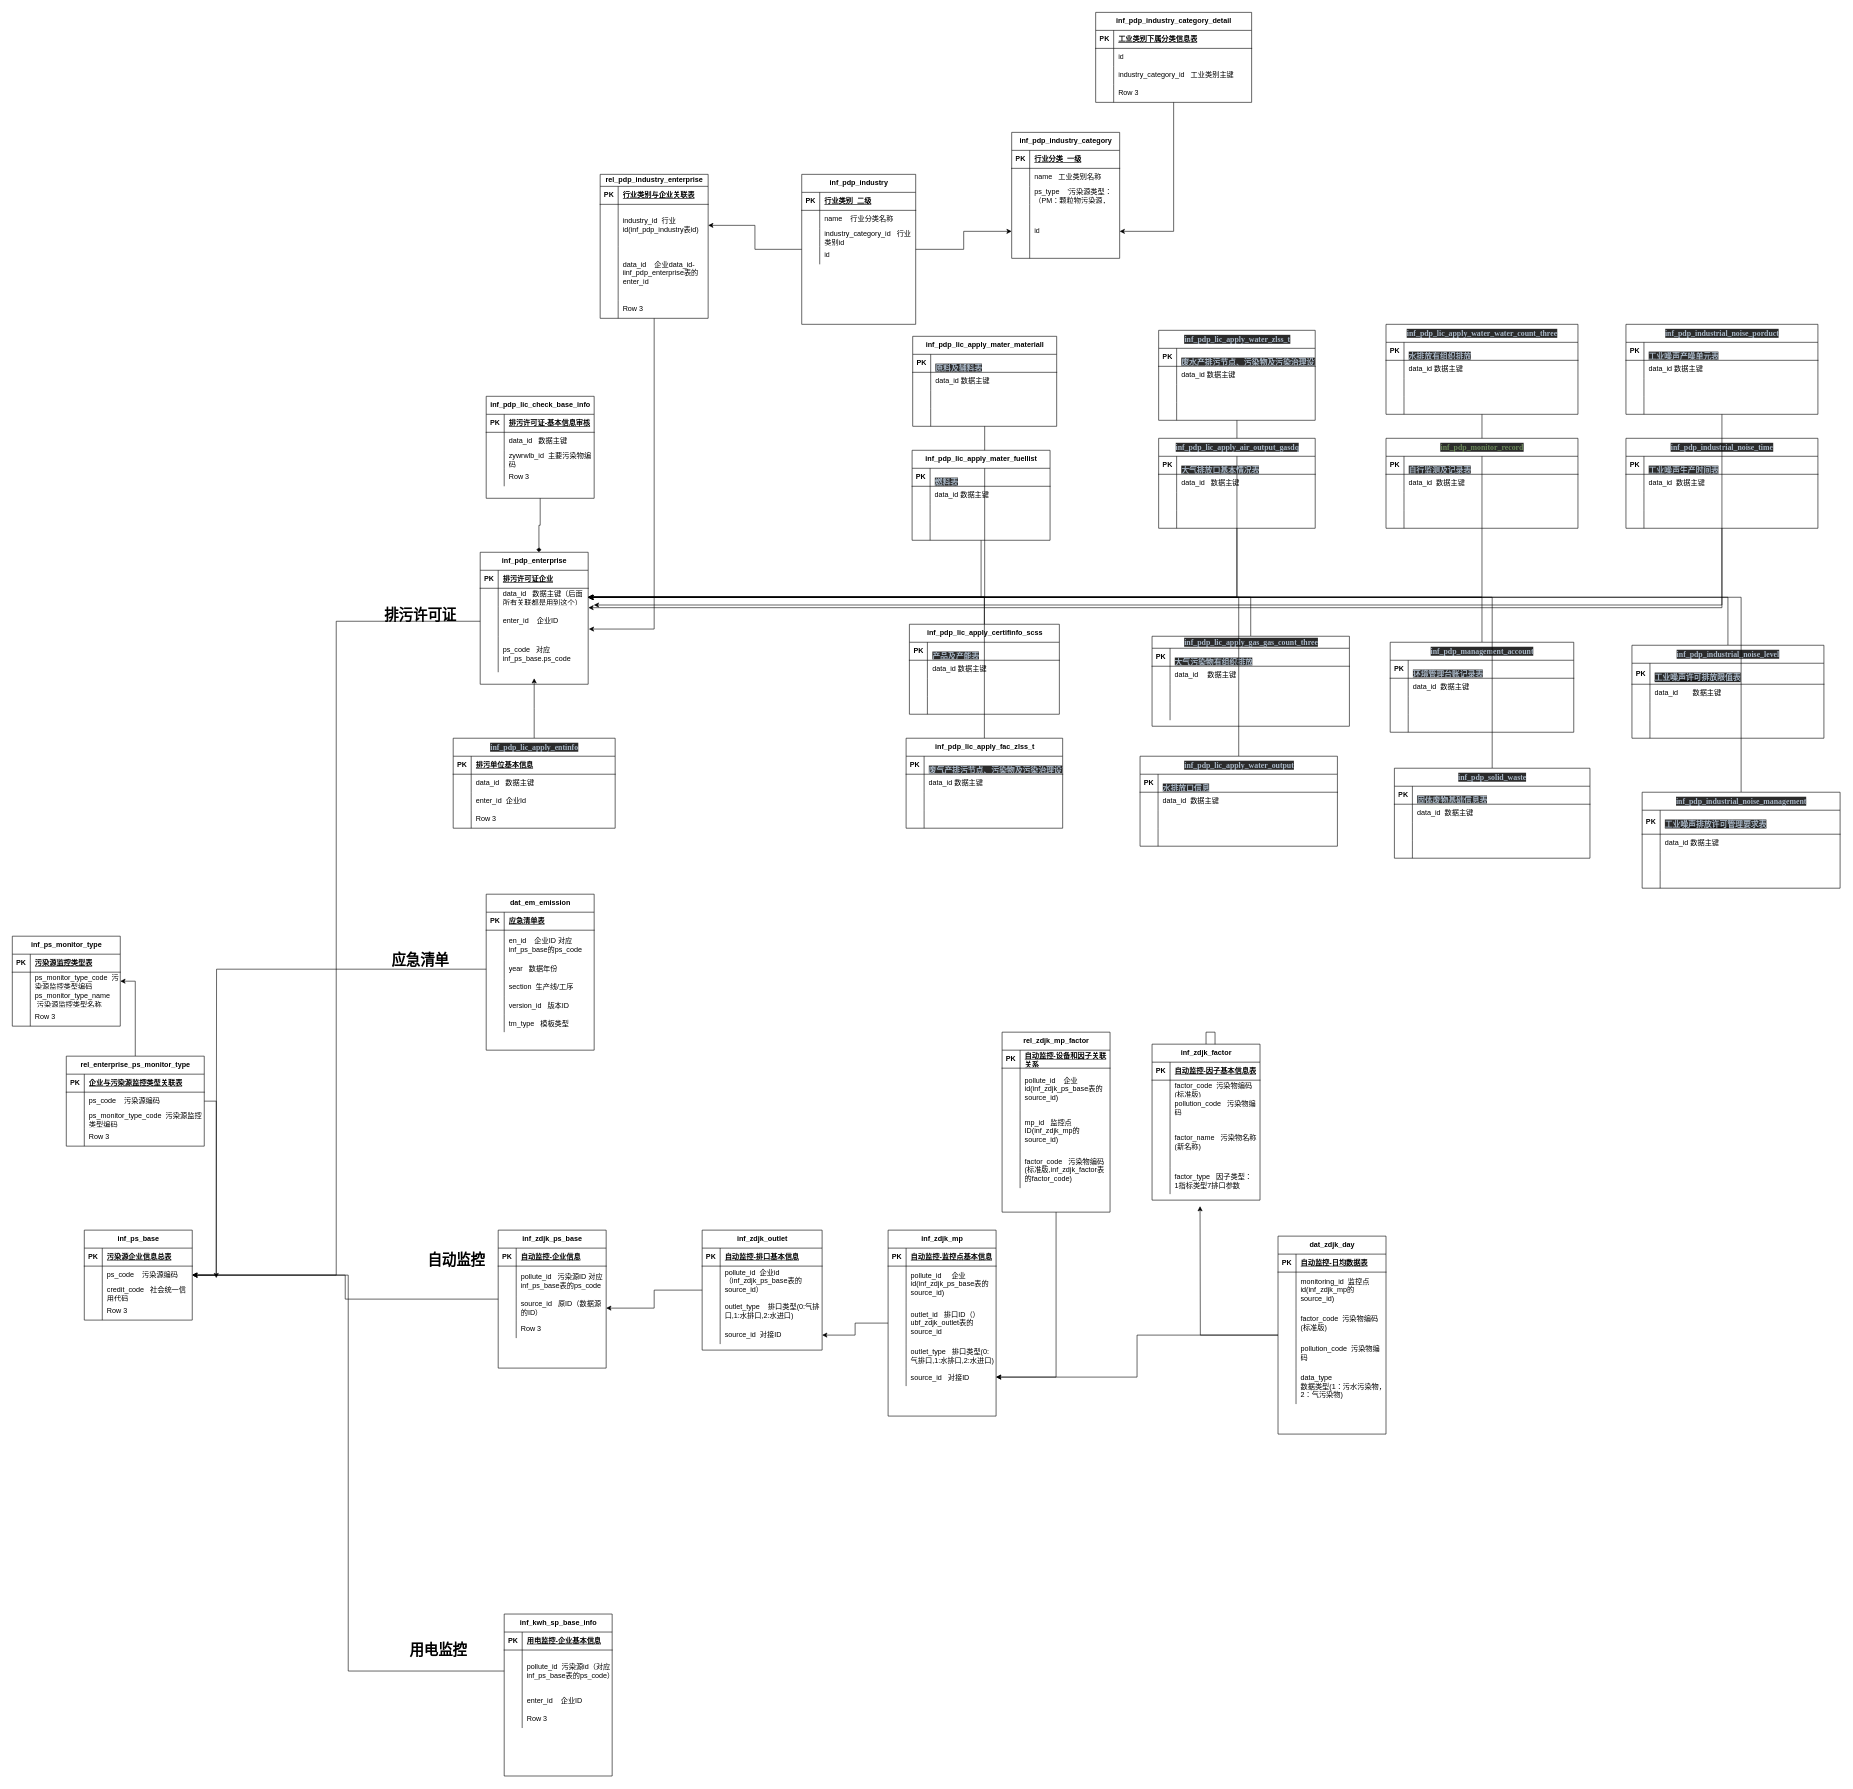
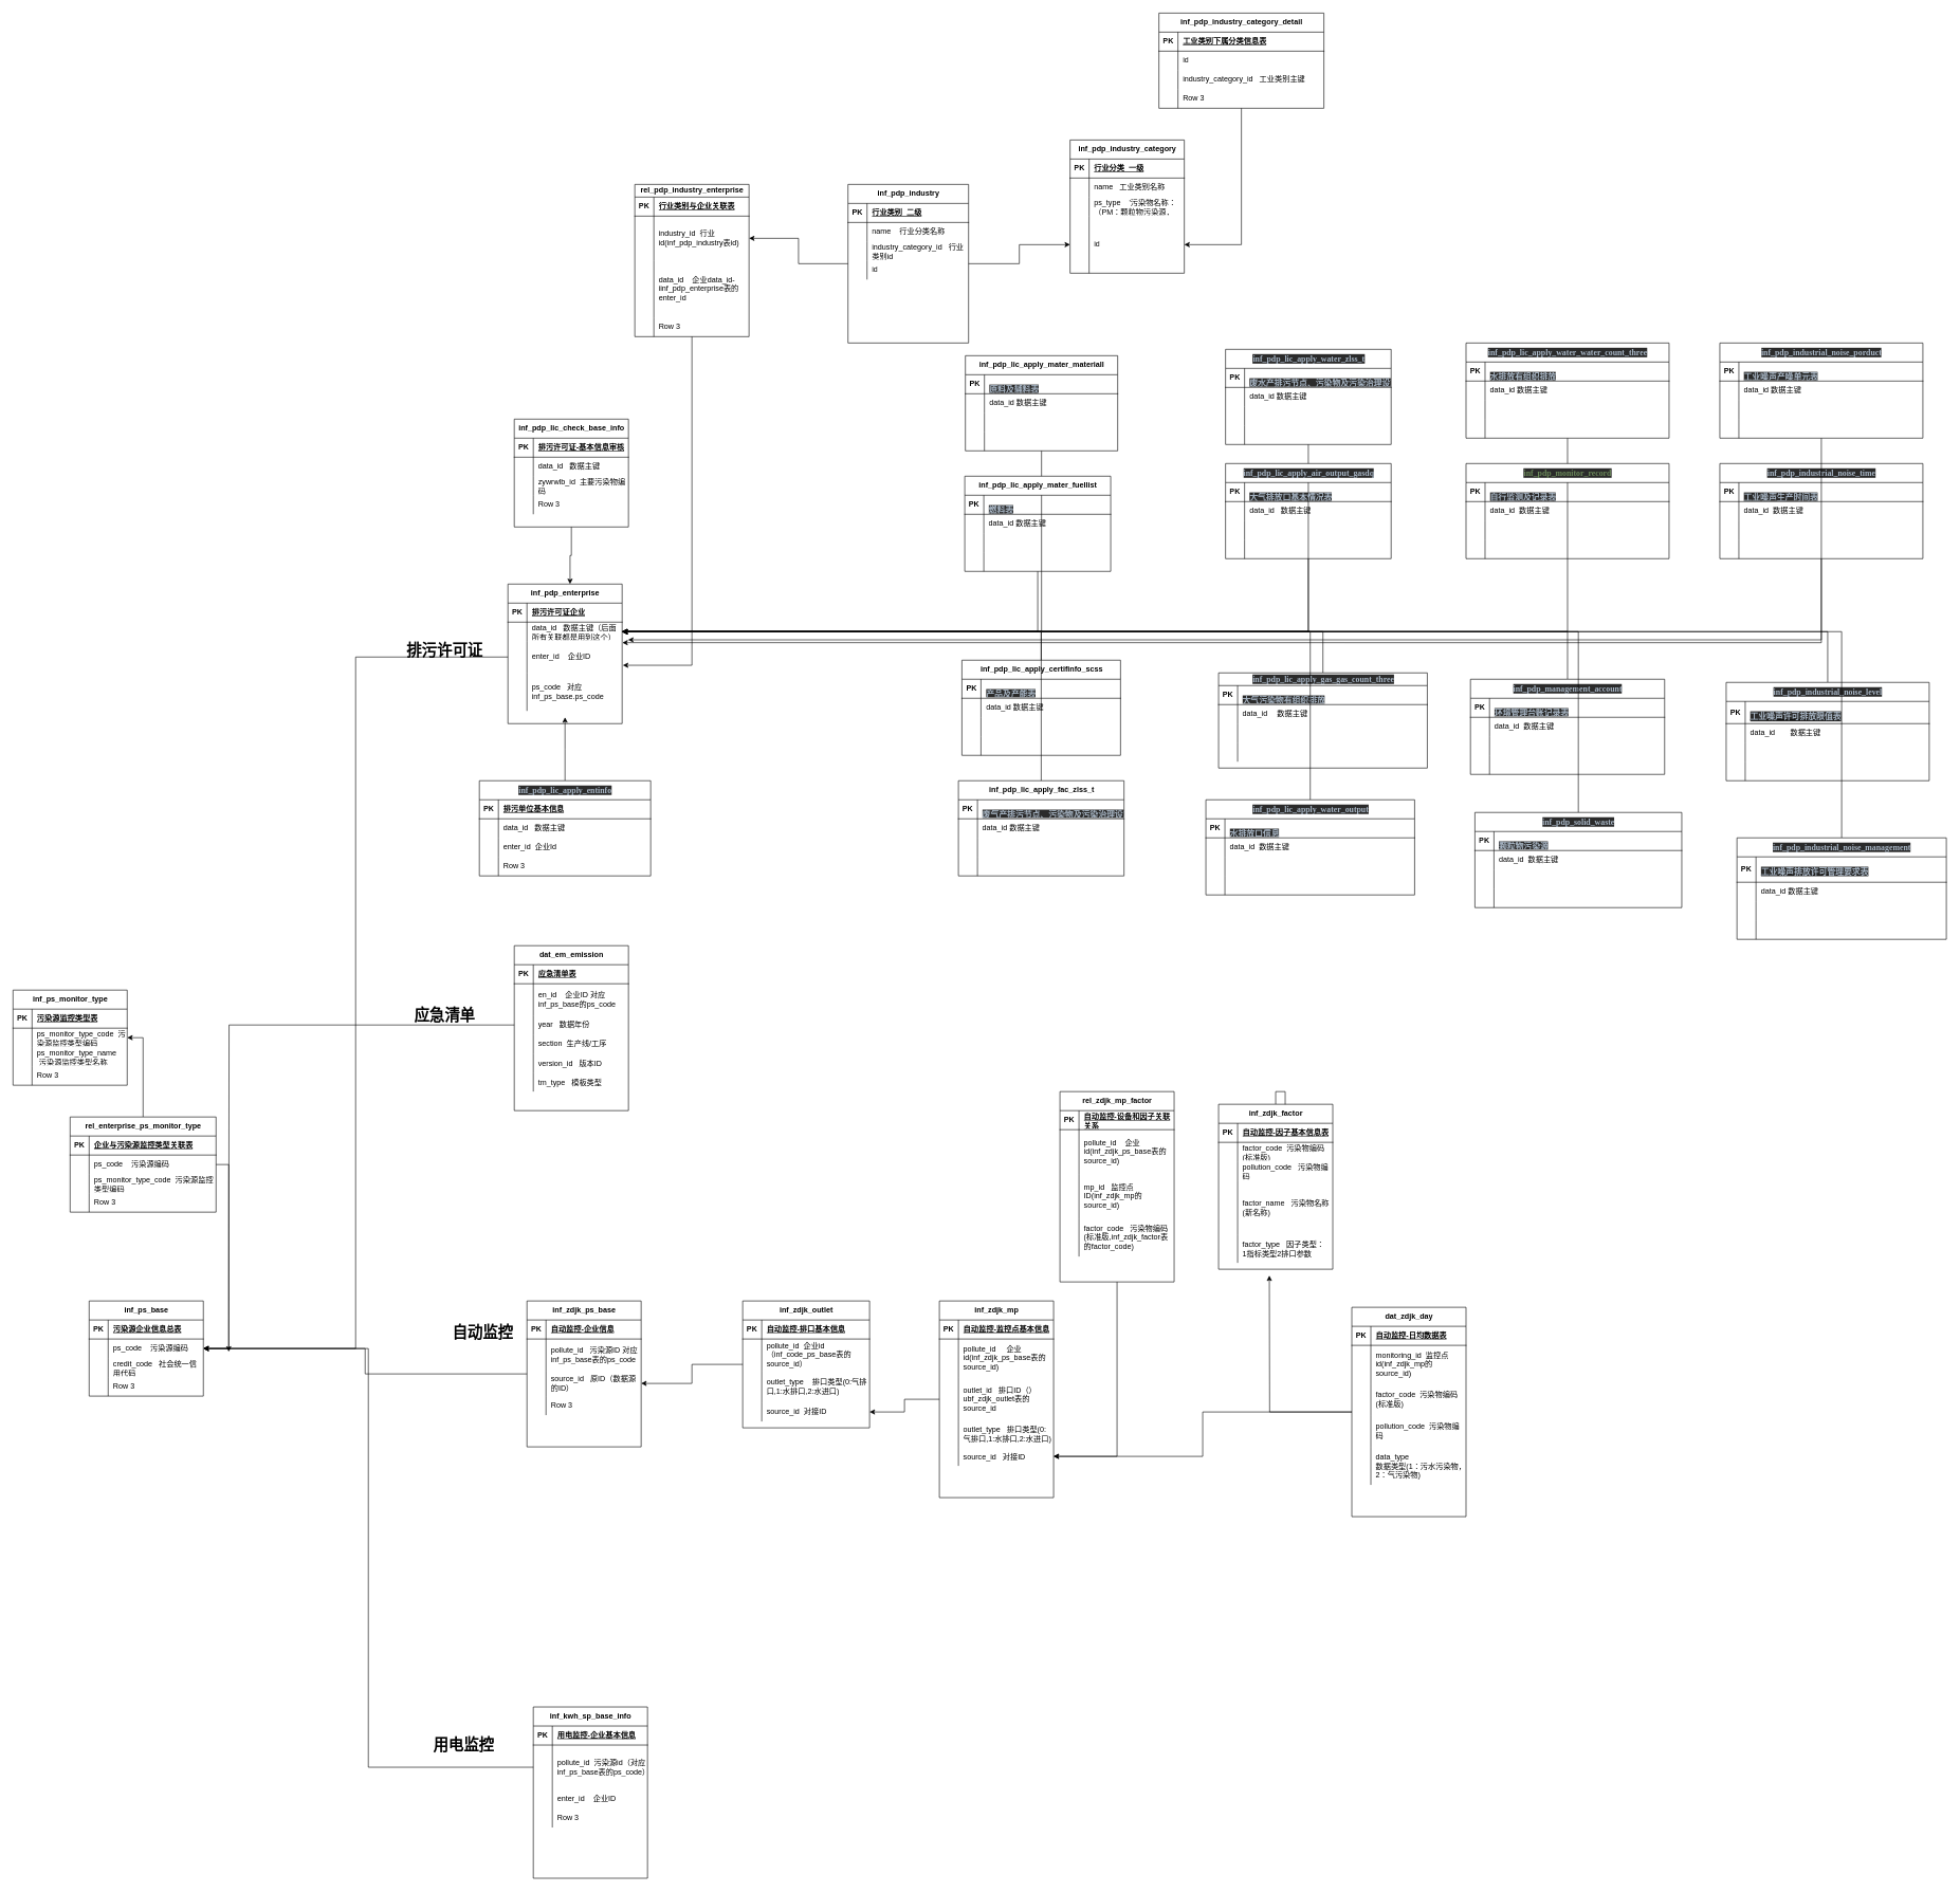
- <mxCell id="24" value="ps_type&amp;nbsp; &amp;nbsp;&amp;nbsp;'污染源类型：（PM：颗粒物污染源，VOCS:涉VOCS污染源）'" style="shape=partialRectangle;connectable=0;fillColor=none;top=0;left=0;bottom=0;right=0;align=left;spacingLeft=6;overflow=hidden;whiteSpace=wrap;html=1;" parent="22" vertex="1"><mxGeometry x="30" width="150" height="30" as="geometry"><mxRectangle width="150" height="30" as="alternateBounds" /></mxGeometry></mxCell>
+ <mxCell id="24" value="ps_type&amp;nbsp; &amp;nbsp;&amp;nbsp;'污染物名称：（PM：颗粒物污染源，VOCS:涉VOCS污染源）'" style="shape=partialRectangle;connectable=0;fillColor=none;top=0;left=0;bottom=0;right=0;align=left;spacingLeft=6;overflow=hidden;whiteSpace=wrap;html=1;" parent="22" vertex="1"><mxGeometry x="30" width="150" height="30" as="geometry"><mxRectangle width="150" height="30" as="alternateBounds" /></mxGeometry></mxCell>
- <mxCell id="272" style="edgeStyle=orthogonalEdgeStyle;rounded=0;orthogonalLoop=1;jettySize=auto;html=1;entryX=0.544;entryY=0;entryDx=0;entryDy=0;entryPerimeter=0;endArrow=diamond;" parent="1" source="259" target="214" edge="1"><mxGeometry relative="1" as="geometry" /></mxCell>
+ <mxCell id="272" style="edgeStyle=orthogonalEdgeStyle;rounded=0;orthogonalLoop=1;jettySize=auto;html=1;entryX=0.544;entryY=0;entryDx=0;entryDy=0;entryPerimeter=0;" parent="1" source="259" target="214" edge="1"><mxGeometry relative="1" as="geometry" /></mxCell>
- <mxCell id="430" value="&lt;pre style=&quot;background-color:#2b2b2b;color:#a9b7c6;font-family:'Arial';font-size:9.8pt;&quot;&gt;固体废物基础信息表&lt;/pre&gt;" style="shape=partialRectangle;connectable=0;fillColor=none;top=0;left=0;bottom=0;right=0;align=left;spacingLeft=6;fontStyle=5;overflow=hidden;whiteSpace=wrap;html=1;" parent="428" vertex="1"><mxGeometry x="30" width="296" height="30" as="geometry"><mxRectangle width="296" height="30" as="alternateBounds" /></mxGeometry></mxCell>
+ <mxCell id="430" value="&lt;pre style=&quot;background-color:#2b2b2b;color:#a9b7c6;font-family:'Arial';font-size:9.8pt;&quot;&gt;颗粒物污染源&lt;/pre&gt;" style="shape=partialRectangle;connectable=0;fillColor=none;top=0;left=0;bottom=0;right=0;align=left;spacingLeft=6;fontStyle=5;overflow=hidden;whiteSpace=wrap;html=1;" parent="428" vertex="1"><mxGeometry x="30" width="296" height="30" as="geometry"><mxRectangle width="296" height="30" as="alternateBounds" /></mxGeometry></mxCell>
- <mxCell id="174" value="factor_type   因子类型：&#10;1指标类型7排口参数" style="shape=partialRectangle;connectable=0;fillColor=none;top=0;left=0;bottom=0;right=0;align=left;spacingLeft=6;overflow=hidden;" parent="172" vertex="1"><mxGeometry x="30" width="150" height="45" as="geometry"><mxRectangle width="150" height="45" as="alternateBounds" /></mxGeometry></mxCell>
+ <mxCell id="174" value="factor_type   因子类型：&#10;1指标类型2排口参数" style="shape=partialRectangle;connectable=0;fillColor=none;top=0;left=0;bottom=0;right=0;align=left;spacingLeft=6;overflow=hidden;" parent="172" vertex="1"><mxGeometry x="30" width="150" height="45" as="geometry"><mxRectangle width="150" height="45" as="alternateBounds" /></mxGeometry></mxCell>
- <mxCell id="120" value="pollute_id&amp;nbsp;&amp;nbsp;企业id（inf_zdjk_ps_base表的source_id）" style="shape=partialRectangle;connectable=0;fillColor=none;top=0;left=0;bottom=0;right=0;align=left;spacingLeft=6;overflow=hidden;whiteSpace=wrap;html=1;" parent="118" vertex="1"><mxGeometry x="30" width="170" height="50" as="geometry"><mxRectangle width="170" height="50" as="alternateBounds" /></mxGeometry></mxCell>
+ <mxCell id="120" value="pollute_id&amp;nbsp;&amp;nbsp;企业id（inf_code_ps_base表的source_id）" style="shape=partialRectangle;connectable=0;fillColor=none;top=0;left=0;bottom=0;right=0;align=left;spacingLeft=6;overflow=hidden;whiteSpace=wrap;html=1;" parent="118" vertex="1"><mxGeometry x="30" width="170" height="50" as="geometry"><mxRectangle width="170" height="50" as="alternateBounds" /></mxGeometry></mxCell>
